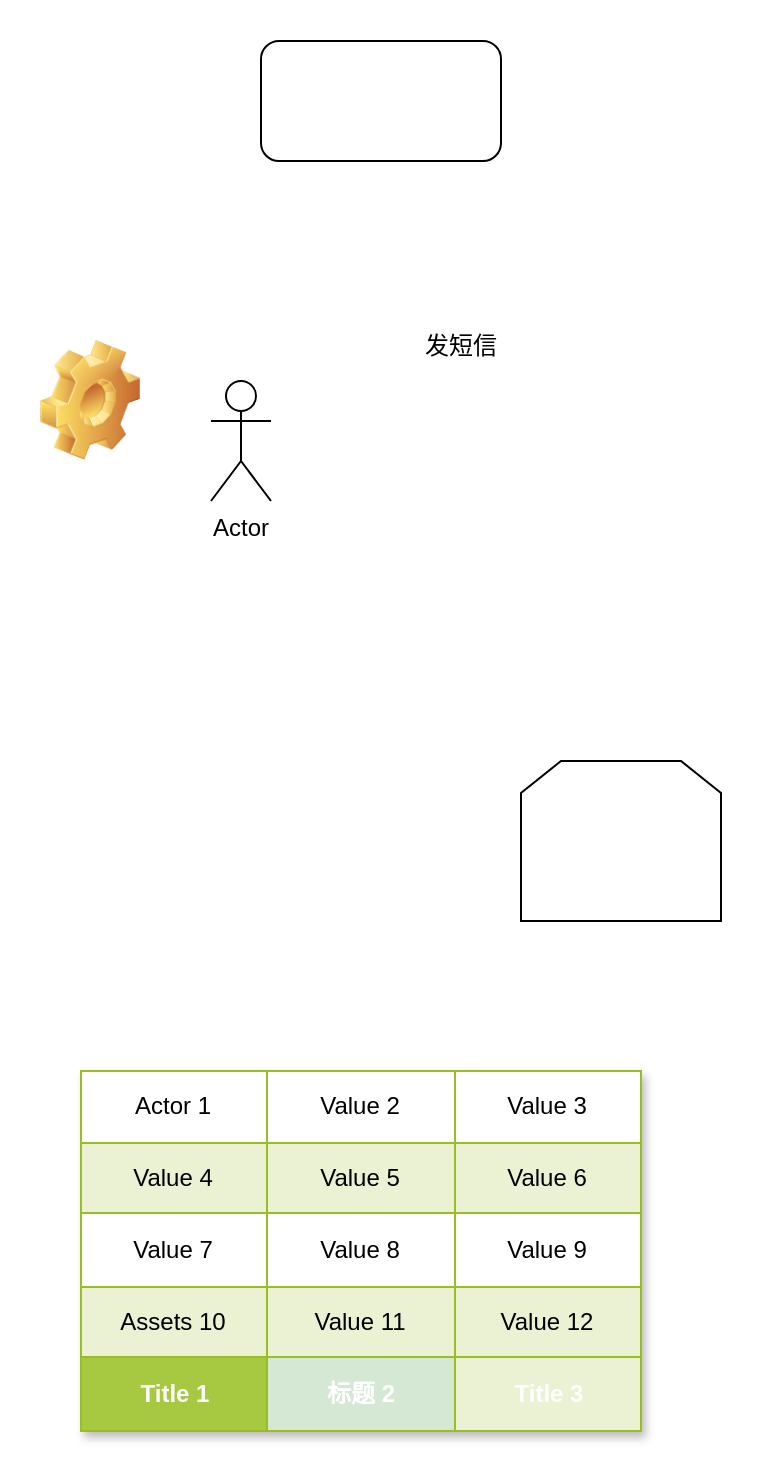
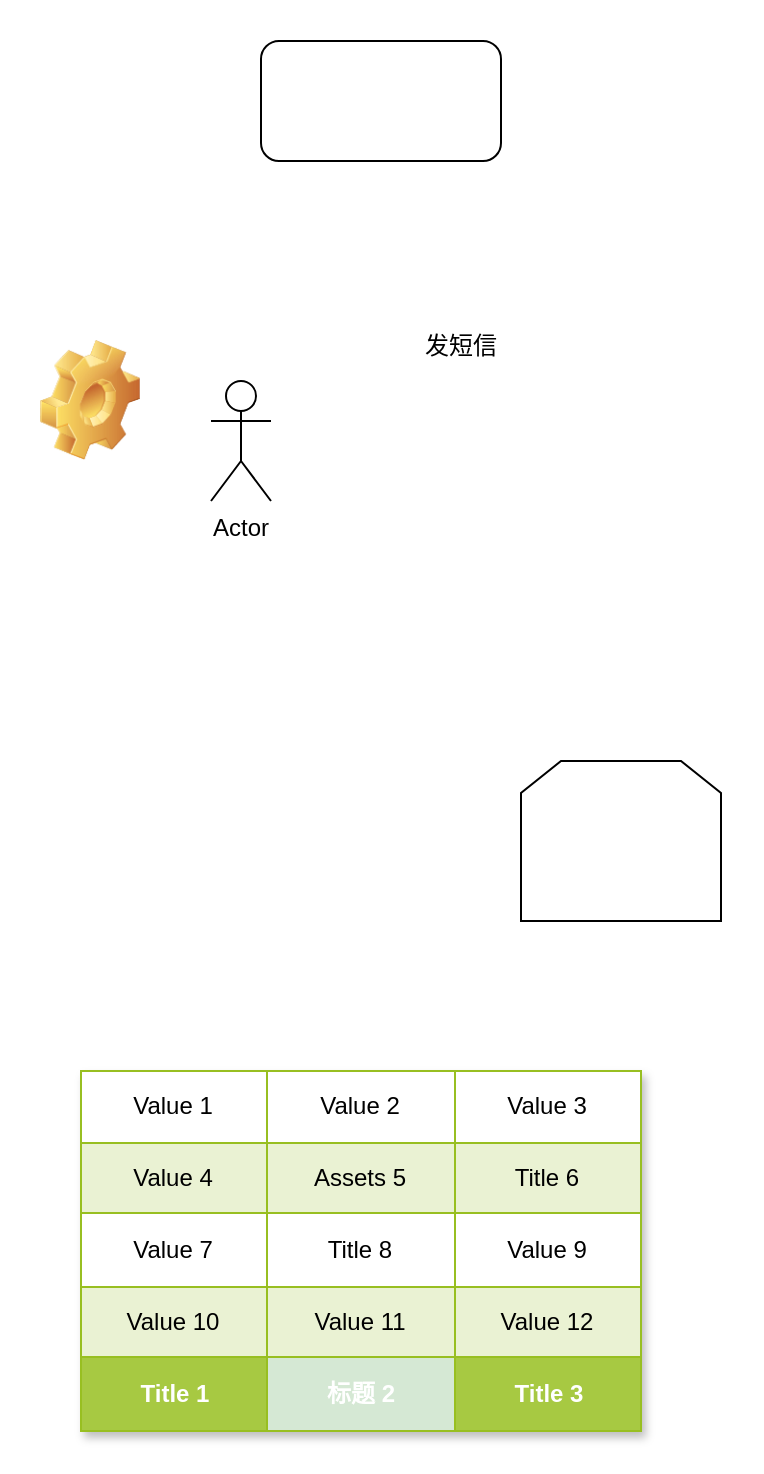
- <mxCell id="5" value="Actor 1" style="connectable=0;recursiveResize=0;strokeColor=inherit;fillColor=inherit;align=center;whiteSpace=wrap;html=1;" vertex="1" parent="4"><mxGeometry width="93" height="36" as="geometry"><mxRectangle width="93" height="36" as="alternateBounds" /></mxGeometry></mxCell>
+ <mxCell id="5" value="Value 1" style="connectable=0;recursiveResize=0;strokeColor=inherit;fillColor=inherit;align=center;whiteSpace=wrap;html=1;" vertex="1" parent="4"><mxGeometry width="93" height="36" as="geometry"><mxRectangle width="93" height="36" as="alternateBounds" /></mxGeometry></mxCell>
- <mxCell id="10" value="Value 5" style="connectable=0;recursiveResize=0;strokeColor=inherit;fillColor=inherit;whiteSpace=wrap;html=1;" vertex="1" parent="8"><mxGeometry x="93" width="94" height="35" as="geometry"><mxRectangle width="94" height="35" as="alternateBounds" /></mxGeometry></mxCell>
+ <mxCell id="10" value="Assets 5" style="connectable=0;recursiveResize=0;strokeColor=inherit;fillColor=inherit;whiteSpace=wrap;html=1;" vertex="1" parent="8"><mxGeometry x="93" width="94" height="35" as="geometry"><mxRectangle width="94" height="35" as="alternateBounds" /></mxGeometry></mxCell>
- <mxCell id="11" value="Value 6" style="connectable=0;recursiveResize=0;strokeColor=inherit;fillColor=inherit;whiteSpace=wrap;html=1;" vertex="1" parent="8"><mxGeometry x="187" width="93" height="35" as="geometry"><mxRectangle width="93" height="35" as="alternateBounds" /></mxGeometry></mxCell>
+ <mxCell id="11" value="Title 6" style="connectable=0;recursiveResize=0;strokeColor=inherit;fillColor=inherit;whiteSpace=wrap;html=1;" vertex="1" parent="8"><mxGeometry x="187" width="93" height="35" as="geometry"><mxRectangle width="93" height="35" as="alternateBounds" /></mxGeometry></mxCell>
- <mxCell id="14" value="Value 8" style="connectable=0;recursiveResize=0;strokeColor=inherit;fillColor=inherit;fontStyle=0;align=center;whiteSpace=wrap;html=1;" vertex="1" parent="12"><mxGeometry x="93" width="94" height="37" as="geometry"><mxRectangle width="94" height="37" as="alternateBounds" /></mxGeometry></mxCell>
+ <mxCell id="14" value="Title 8" style="connectable=0;recursiveResize=0;strokeColor=inherit;fillColor=inherit;fontStyle=0;align=center;whiteSpace=wrap;html=1;" vertex="1" parent="12"><mxGeometry x="93" width="94" height="37" as="geometry"><mxRectangle width="94" height="37" as="alternateBounds" /></mxGeometry></mxCell>
- <mxCell id="17" value="Assets 10" style="connectable=0;recursiveResize=0;strokeColor=inherit;fillColor=inherit;whiteSpace=wrap;html=1;" vertex="1" parent="16"><mxGeometry width="93" height="35" as="geometry"><mxRectangle width="93" height="35" as="alternateBounds" /></mxGeometry></mxCell>
+ <mxCell id="17" value="Value 10" style="connectable=0;recursiveResize=0;strokeColor=inherit;fillColor=inherit;whiteSpace=wrap;html=1;" vertex="1" parent="16"><mxGeometry width="93" height="35" as="geometry"><mxRectangle width="93" height="35" as="alternateBounds" /></mxGeometry></mxCell>
- <mxCell id="23" value="Title 3" style="connectable=0;recursiveResize=0;strokeColor=inherit;fillColor=#eaf2d3;align=center;fontStyle=1;fontColor=#FFFFFF;html=1;" vertex="1" parent="20"><mxGeometry x="187" width="93" height="37" as="geometry"><mxRectangle width="93" height="37" as="alternateBounds" /></mxGeometry></mxCell>
+ <mxCell id="23" value="Title 3" style="connectable=0;recursiveResize=0;strokeColor=inherit;fillColor=#A7C942;align=center;fontStyle=1;fontColor=#FFFFFF;html=1;" vertex="1" parent="20"><mxGeometry x="187" width="93" height="37" as="geometry"><mxRectangle width="93" height="37" as="alternateBounds" /></mxGeometry></mxCell>
